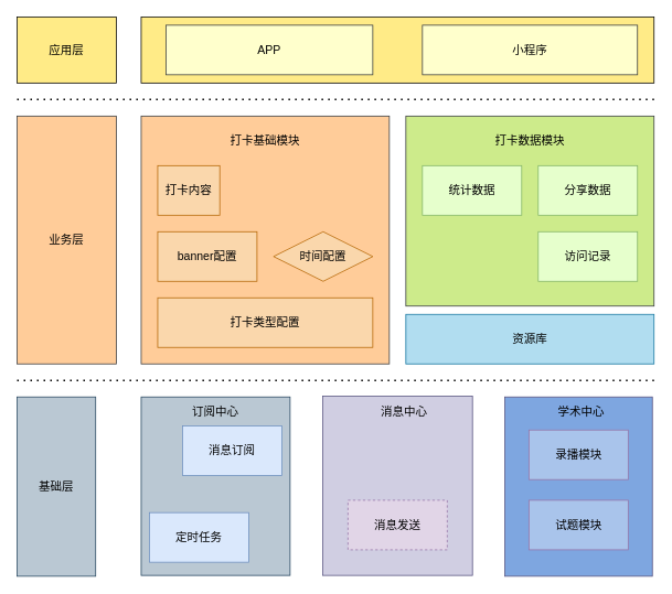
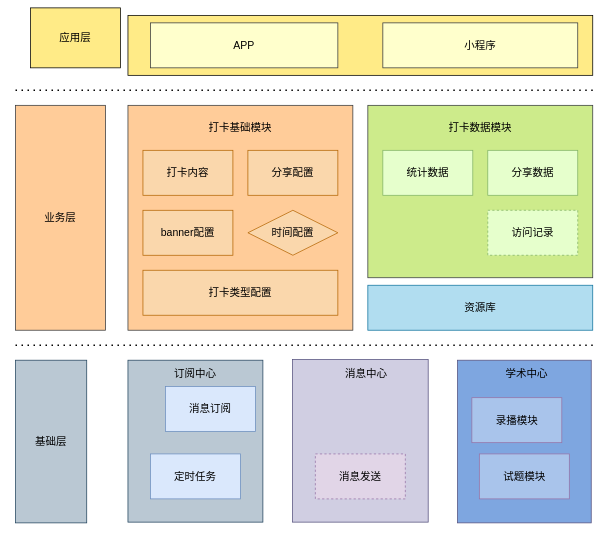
- <mxCell id="27" value="应用层" style="rounded=0;whiteSpace=wrap;html=1;fillColor=#FFEB87;fontSize=14;" vertex="1" parent="1"><mxGeometry x="20" y="20" width="120" height="80" as="geometry" /></mxCell>
+ <mxCell id="27" value="应用层" style="rounded=0;whiteSpace=wrap;html=1;fillColor=#FFEB87;fontSize=14;" vertex="1" parent="1"><mxGeometry x="40" y="10" width="120" height="80" as="geometry" /></mxCell>
- <mxCell id="17" value="打卡内容" style="rounded=0;whiteSpace=wrap;html=1;fontSize=14;fillColor=#fad7ac;strokeColor=#b46504;" vertex="1" parent="1"><mxGeometry x="190" y="200" width="75" height="60" as="geometry" /></mxCell>
+ <mxCell id="17" value="打卡内容" style="rounded=0;whiteSpace=wrap;html=1;fontSize=14;fillColor=#fad7ac;strokeColor=#b46504;" vertex="1" parent="1"><mxGeometry x="190" y="200" width="120" height="60" as="geometry" /></mxCell>
+ <mxCell id="18" value="分享配置" style="rounded=0;whiteSpace=wrap;html=1;fontSize=14;fillColor=#fad7ac;strokeColor=#b46504;" vertex="1" parent="1"><mxGeometry x="330" y="200" width="120" height="60" as="geometry" /></mxCell>
- <mxCell id="16" value="访问记录" style="rounded=0;whiteSpace=wrap;html=1;fontSize=14;strokeColor=#82b366;fillColor=#E6FFCC;" vertex="1" parent="1"><mxGeometry x="650" y="280" width="120" height="60" as="geometry" /></mxCell>
+ <mxCell id="16" value="访问记录" style="rounded=0;whiteSpace=wrap;html=1;fontSize=14;strokeColor=#82b366;fillColor=#E6FFCC;dashed=1;" vertex="1" parent="1"><mxGeometry x="650" y="280" width="120" height="60" as="geometry" /></mxCell>
- <mxCell id="31" value="录播模块" style="rounded=0;whiteSpace=wrap;html=1;fontSize=14;fillColor=#A9C4EB;strokeColor=#9673a6;" vertex="1" parent="1"><mxGeometry x="638.75" y="520" width="120" height="60" as="geometry" /></mxCell>
+ <mxCell id="31" value="录播模块" style="rounded=0;whiteSpace=wrap;html=1;fontSize=14;fillColor=#A9C4EB;strokeColor=#9673a6;" vertex="1" parent="1"><mxGeometry x="628.75" y="530" width="120" height="60" as="geometry" /></mxCell>
- <mxCell id="6" value="定时任务" style="rounded=0;whiteSpace=wrap;html=1;fontSize=14;fillColor=#dae8fc;strokeColor=#6c8ebf;" vertex="1" parent="1"><mxGeometry x="180" y="620" width="120" height="60" as="geometry" /></mxCell>
+ <mxCell id="6" value="定时任务" style="rounded=0;whiteSpace=wrap;html=1;fontSize=14;fillColor=#dae8fc;strokeColor=#6c8ebf;" vertex="1" parent="1"><mxGeometry x="200" y="605" width="120" height="60" as="geometry" /></mxCell>
